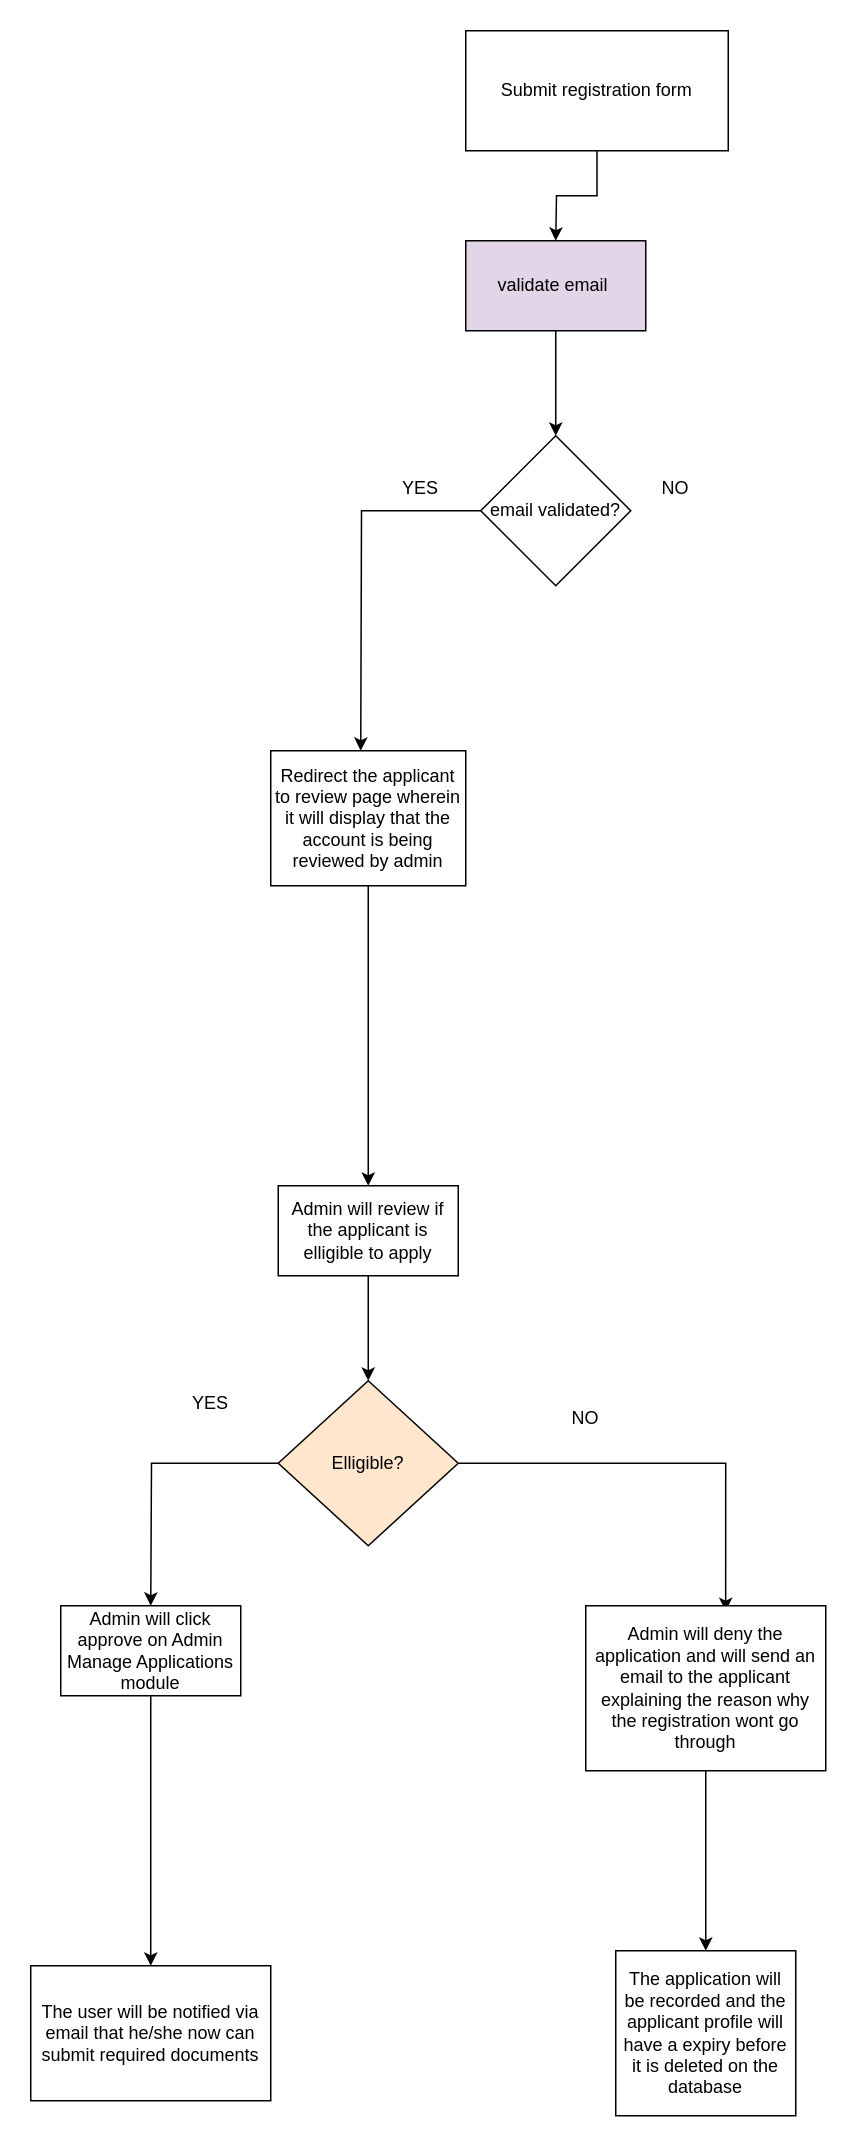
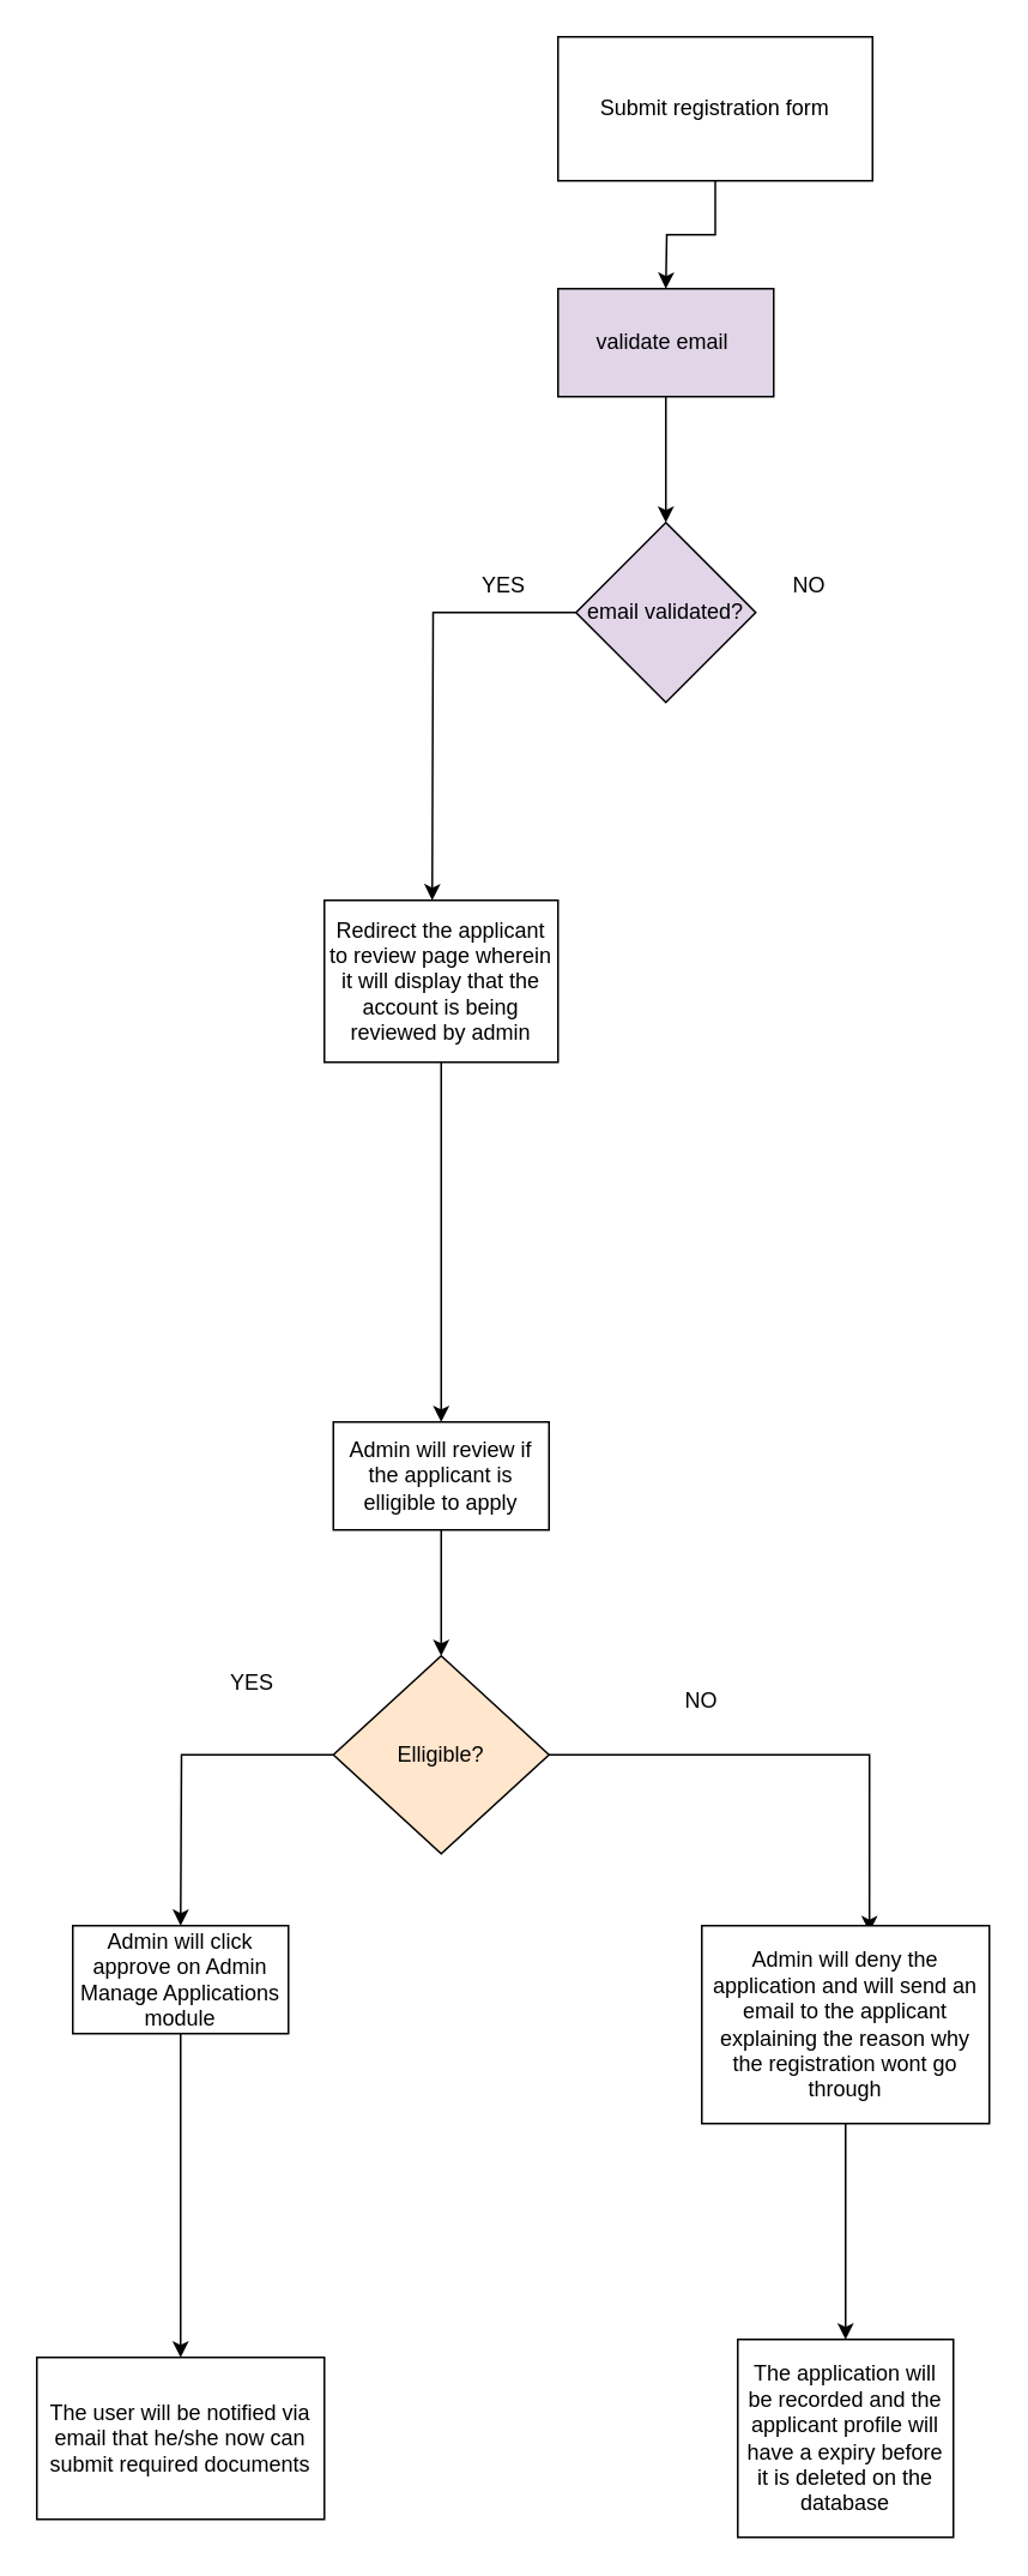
- <mxCell id="7" value="email validated?" style="rhombus;whiteSpace=wrap;html=1;" vertex="1" parent="1"><mxGeometry x="320" y="290" width="100" height="100" as="geometry" /></mxCell>
+ <mxCell id="7" value="email validated?" style="rhombus;whiteSpace=wrap;html=1;fillColor=#e1d5e7;" vertex="1" parent="1"><mxGeometry x="320" y="290" width="100" height="100" as="geometry" /></mxCell>
